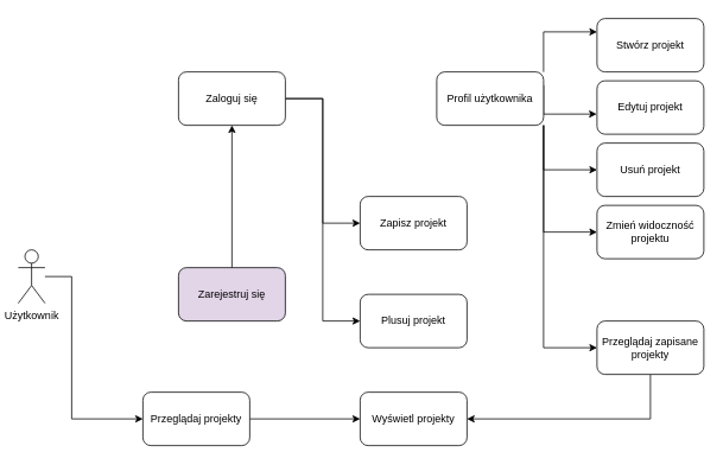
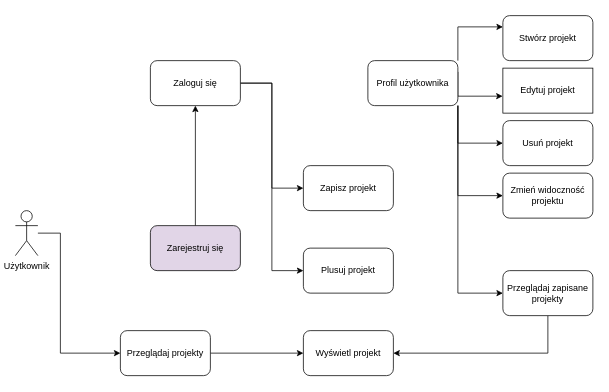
- <mxCell id="12" value="Edytuj projekt" style="rounded=1;whiteSpace=wrap;html=1;" vertex="1" parent="1"><mxGeometry x="670" y="90" width="120" height="60" as="geometry" /></mxCell>
+ <mxCell id="12" value="Edytuj projekt" style="whiteSpace=wrap;html=1;rounded=0;" vertex="1" parent="1"><mxGeometry x="670" y="90" width="120" height="60" as="geometry" /></mxCell>
- <mxCell id="22" value="Wyświetl projekty" style="rounded=1;whiteSpace=wrap;html=1;" vertex="1" parent="1"><mxGeometry x="404" y="440" width="120" height="60" as="geometry" /></mxCell>
+ <mxCell id="22" value="Wyświetl projekt" style="rounded=1;whiteSpace=wrap;html=1;" vertex="1" parent="1"><mxGeometry x="404" y="440" width="120" height="60" as="geometry" /></mxCell>
